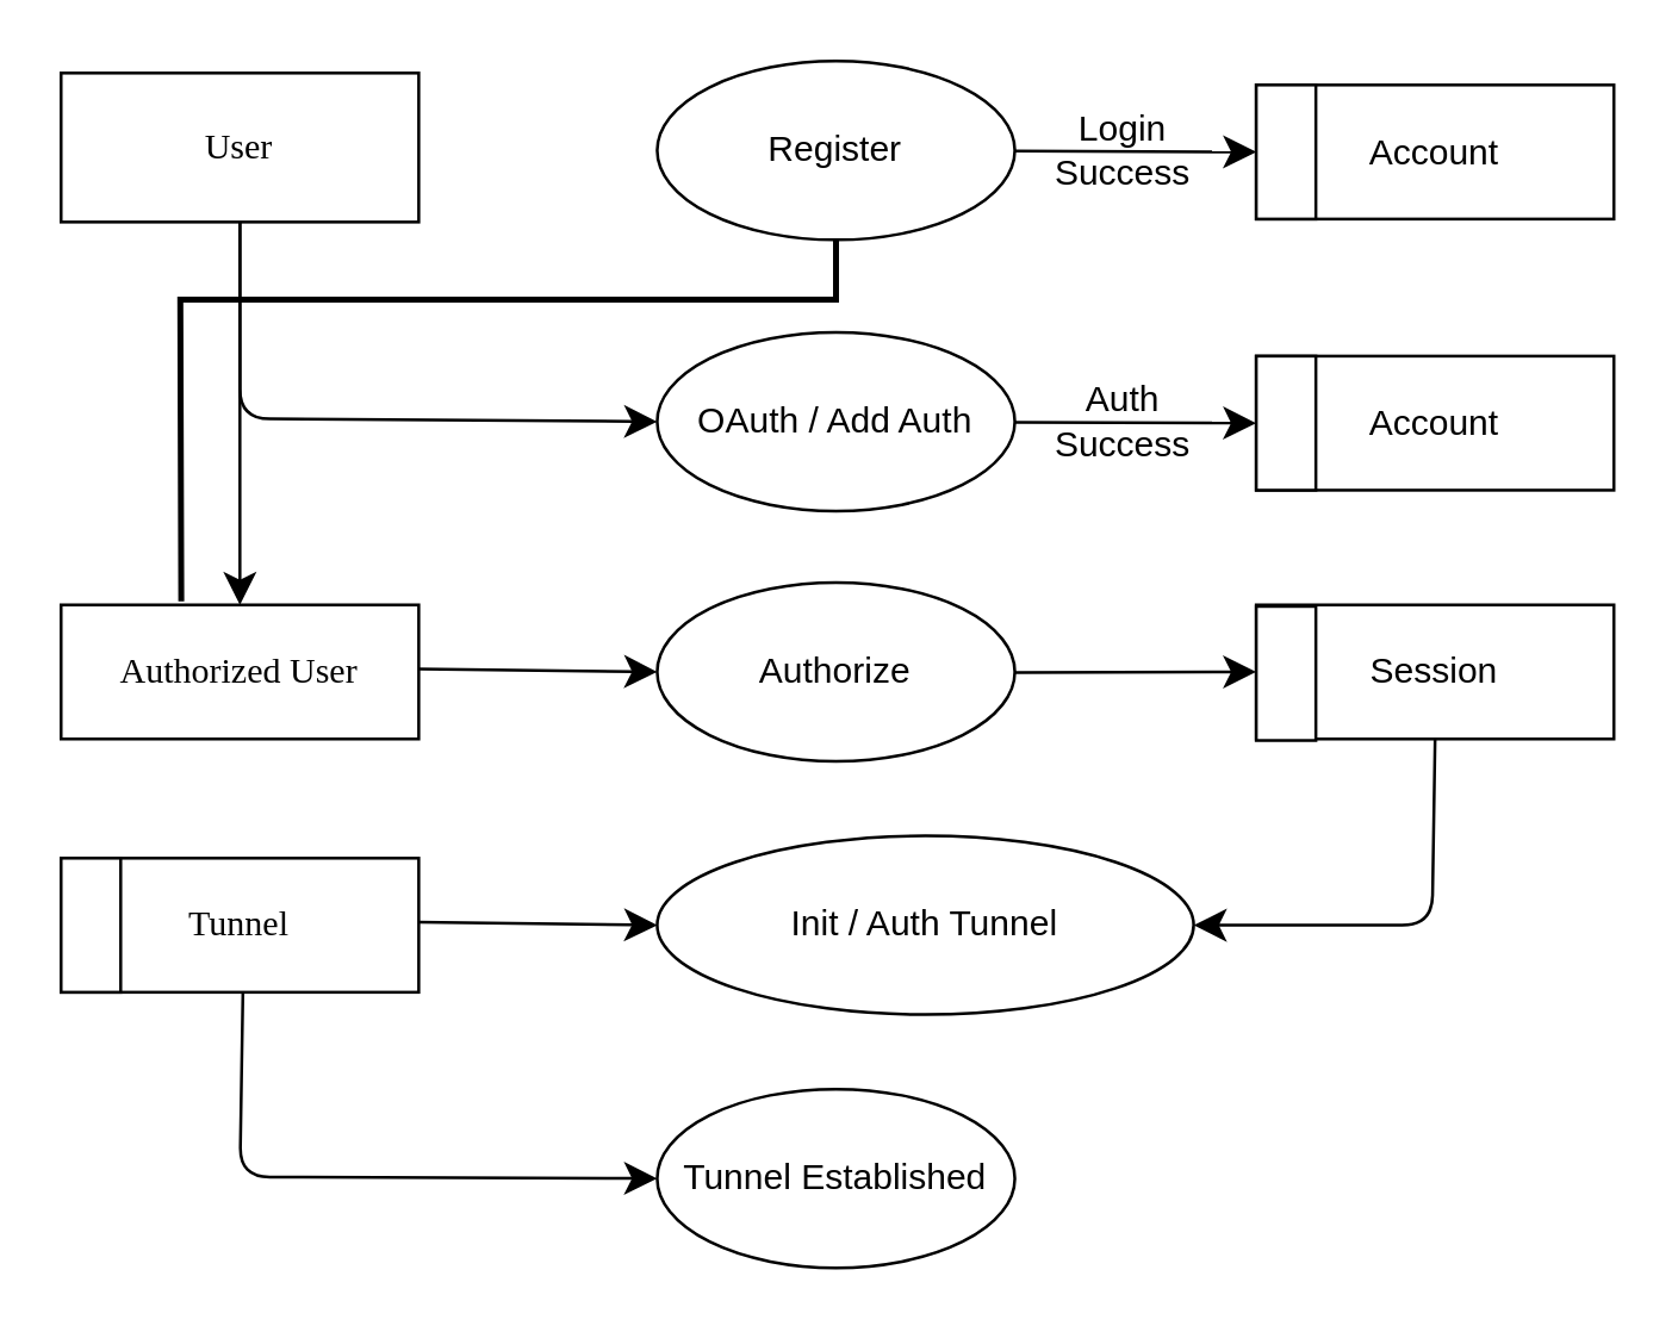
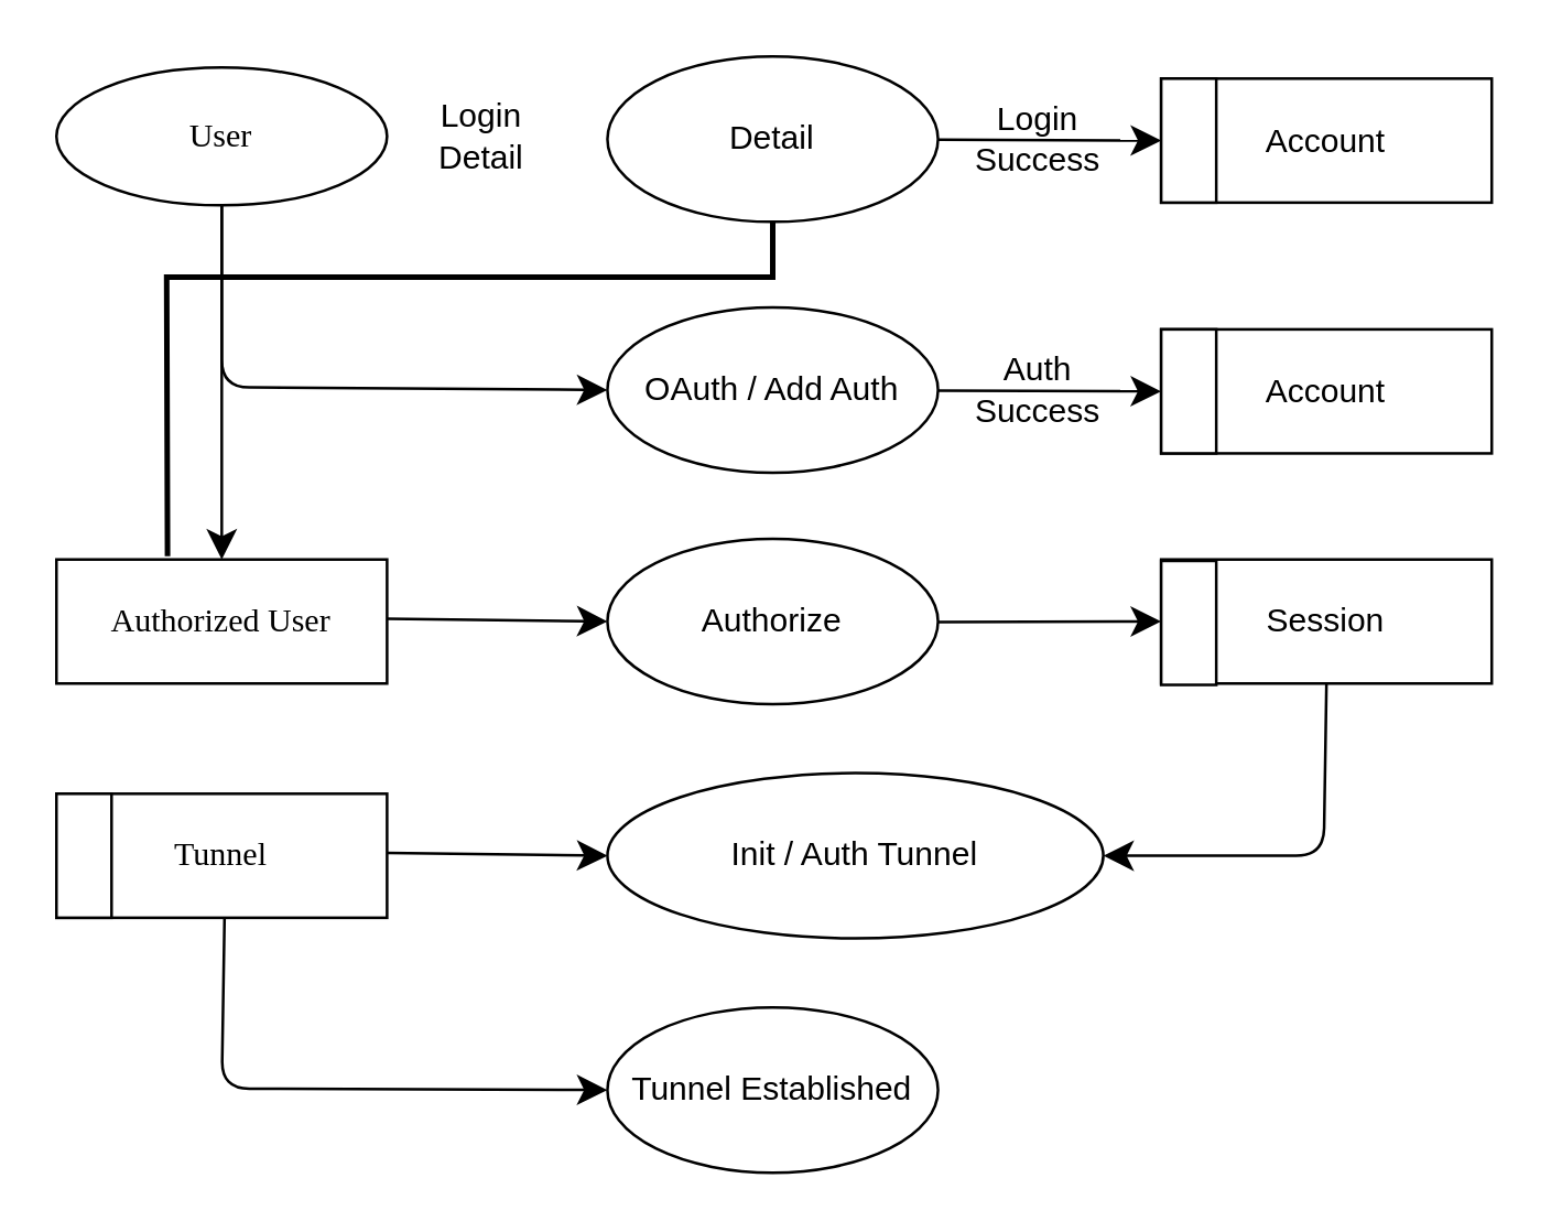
- <mxCell id="3" value="User" style="whiteSpace=wrap;html=1;rounded=0;shadow=0;comic=0;labelBackgroundColor=none;strokeWidth=1;fontFamily=Verdana;fontSize=12;align=center;" parent="1" vertex="1"><mxGeometry x="20" y="24" width="120" height="50" as="geometry" /></mxCell>
+ <mxCell id="3" value="User" style="ellipse;whiteSpace=wrap;html=1;shadow=0;comic=0;labelBackgroundColor=none;strokeWidth=1;fontFamily=Verdana;fontSize=12;align=center;" parent="1" vertex="1"><mxGeometry x="20" y="24" width="120" height="50" as="geometry" /></mxCell>
+ <mxCell id="8" value="Login&lt;div&gt;Detail&lt;/div&gt;" style="text;html=1;align=center;verticalAlign=middle;resizable=0;points=[];autosize=1;strokeColor=none;fillColor=none;" vertex="1" parent="1"><mxGeometry x="149" y="29" width="50" height="40" as="geometry" /></mxCell>
- <mxCell id="4" value="Register" style="ellipse;whiteSpace=wrap;html=1;" vertex="1" parent="1"><mxGeometry x="220" y="20" width="120" height="60" as="geometry" /></mxCell>
+ <mxCell id="4" value="Detail" style="ellipse;whiteSpace=wrap;html=1;" vertex="1" parent="1"><mxGeometry x="220" y="20" width="120" height="60" as="geometry" /></mxCell>
